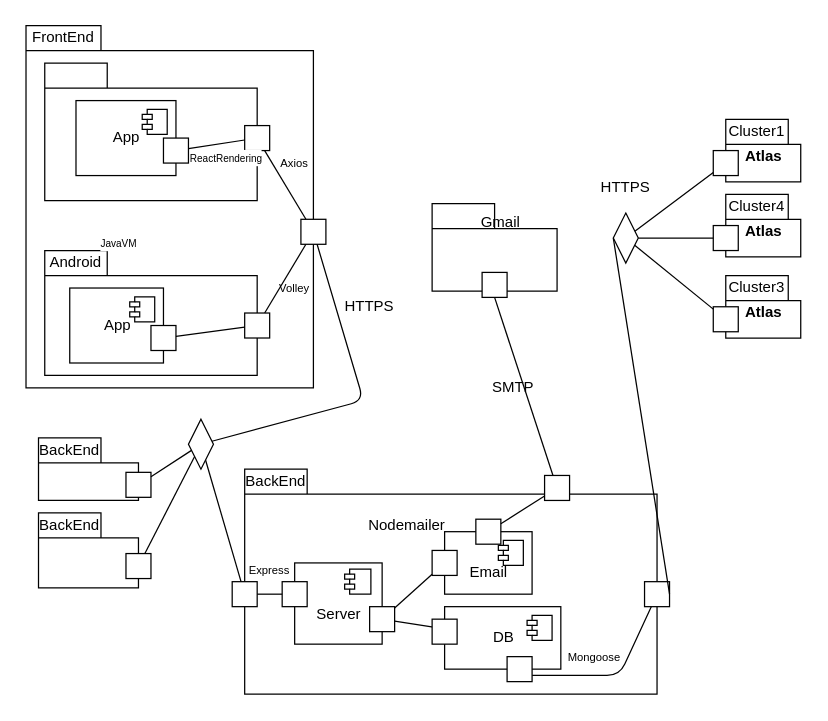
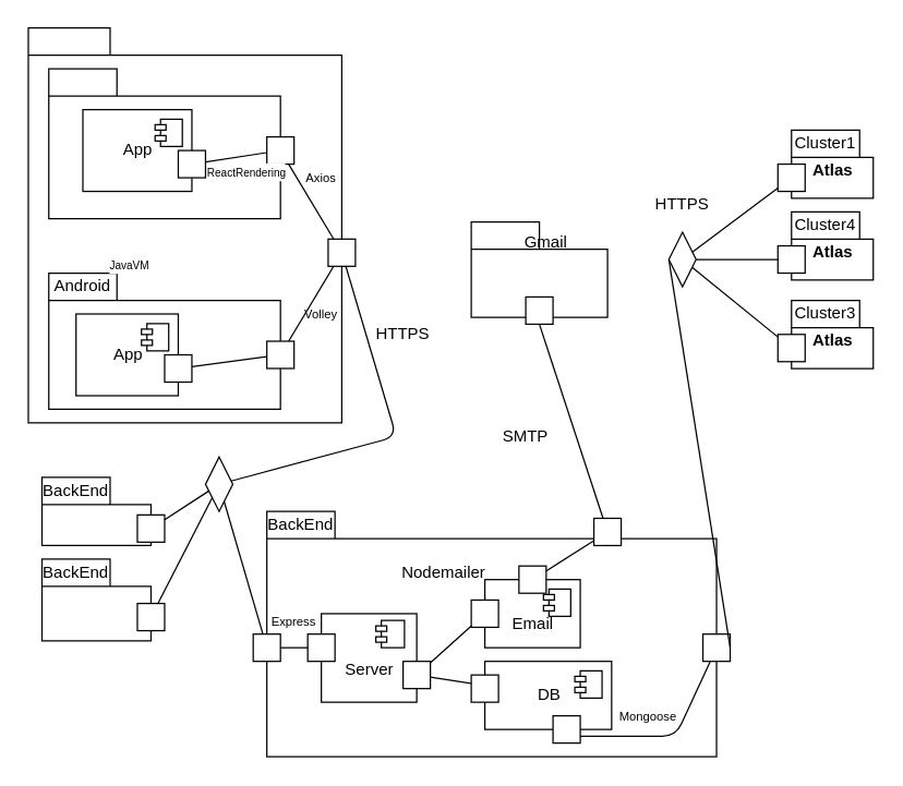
- <mxCell id="14" value="FrontEnd" style="text;html=1;strokeColor=none;fillColor=none;align=center;verticalAlign=middle;whiteSpace=wrap;rounded=0;" parent="1" vertex="1"><mxGeometry x="30" y="20" width="40" height="20" as="geometry" /></mxCell>
- <mxCell id="80" value="SMTP" style="text;html=1;strokeColor=none;fillColor=none;align=center;verticalAlign=middle;whiteSpace=wrap;rounded=0;" parent="1" vertex="1"><mxGeometry x="390" y="300" width="40" height="20" as="geometry" /></mxCell>
+ <mxCell id="80" value="SMTP" style="text;html=1;strokeColor=none;fillColor=none;align=center;verticalAlign=middle;whiteSpace=wrap;rounded=0;" parent="1" vertex="1"><mxGeometry x="365" y="310" width="40" height="20" as="geometry" /></mxCell>
